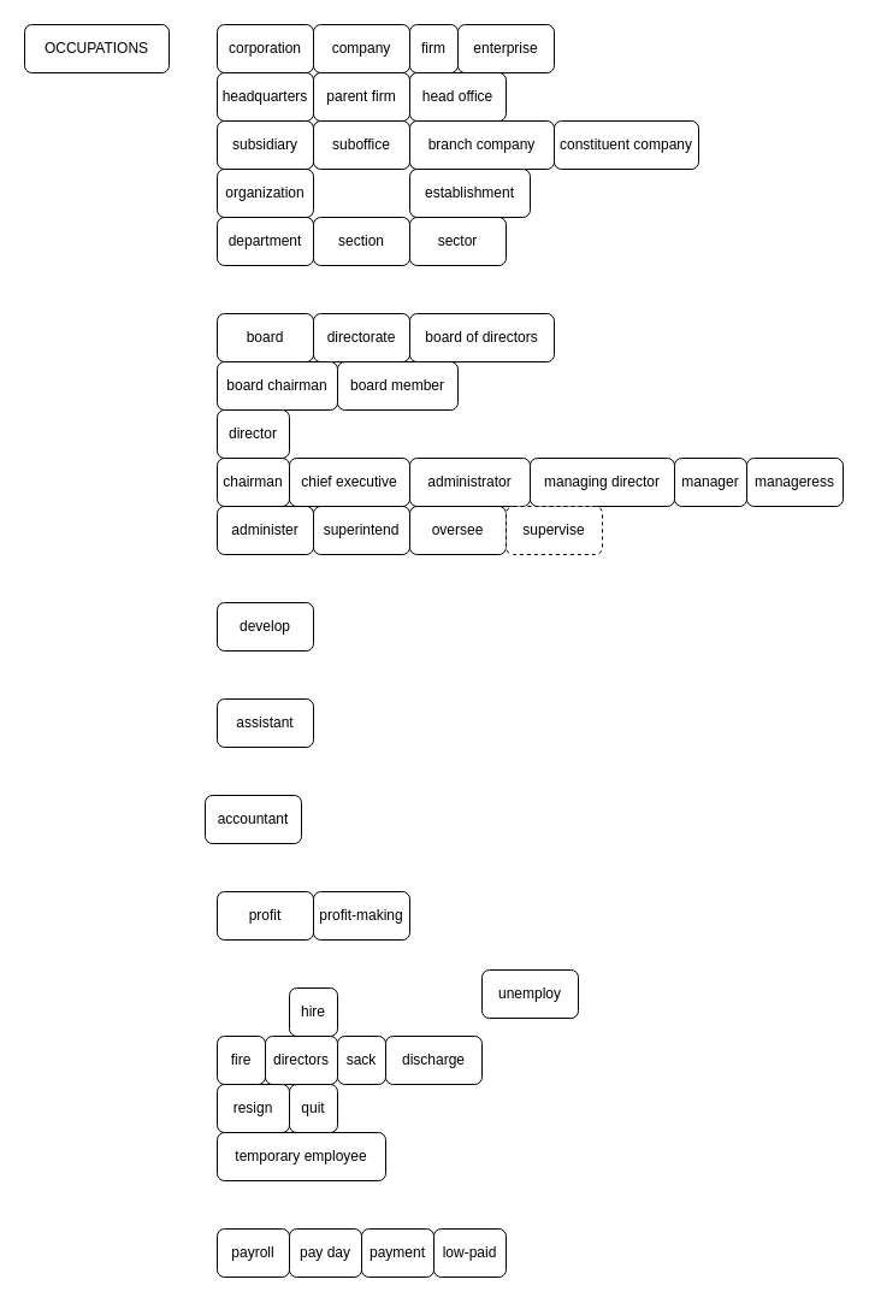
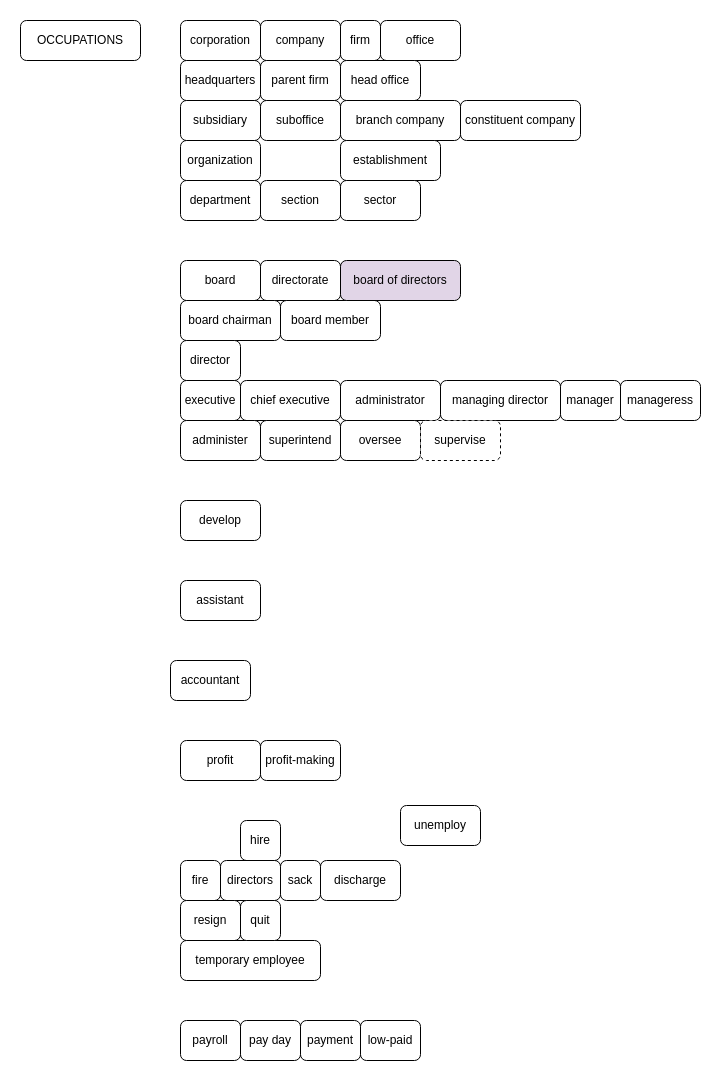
- <mxCell id="10" value="enterprise" style="rounded=1;whiteSpace=wrap;html=1;" vertex="1" parent="1"><mxGeometry x="380" y="20" width="80" height="40" as="geometry" /></mxCell>
+ <mxCell id="10" value="office" style="rounded=1;whiteSpace=wrap;html=1;" vertex="1" parent="1"><mxGeometry x="380" y="20" width="80" height="40" as="geometry" /></mxCell>
- <mxCell id="28" value="board of directors" style="rounded=1;whiteSpace=wrap;html=1;" vertex="1" parent="1"><mxGeometry x="340" y="260" width="120" height="40" as="geometry" /></mxCell>
+ <mxCell id="28" value="board of directors" style="rounded=1;whiteSpace=wrap;html=1;fillColor=#e1d5e7;" vertex="1" parent="1"><mxGeometry x="340" y="260" width="120" height="40" as="geometry" /></mxCell>
- <mxCell id="29" value="chairman" style="rounded=1;whiteSpace=wrap;html=1;" vertex="1" parent="1"><mxGeometry x="180" y="380" width="60" height="40" as="geometry" /></mxCell>
+ <mxCell id="29" value="executive" style="rounded=1;whiteSpace=wrap;html=1;" vertex="1" parent="1"><mxGeometry x="180" y="380" width="60" height="40" as="geometry" /></mxCell>
